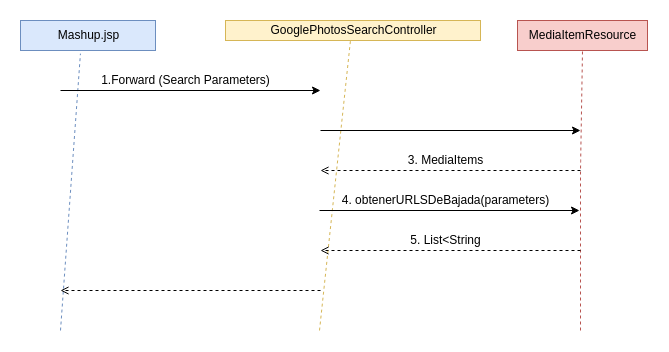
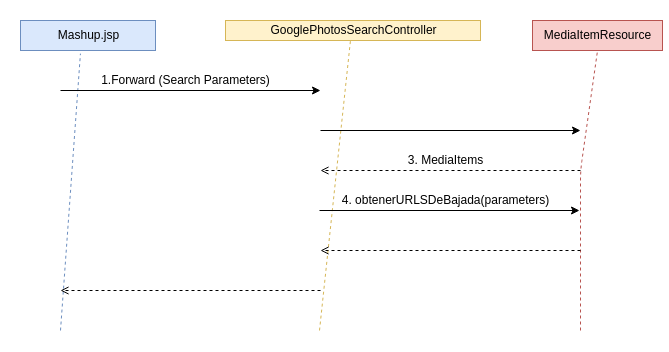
- <mxCell id="4" value="MediaItemResource" style="text;html=1;align=center;verticalAlign=middle;resizable=0;points=[];autosize=1;fillColor=#f8cecc;strokeColor=#b85450;spacing=3;" vertex="1" parent="1"><mxGeometry x="517" y="20" width="130" height="30" as="geometry" /></mxCell>
+ <mxCell id="4" value="MediaItemResource" style="text;html=1;align=center;verticalAlign=middle;resizable=0;points=[];autosize=1;fillColor=#f8cecc;strokeColor=#b85450;spacing=3;" vertex="1" parent="1"><mxGeometry x="532" y="20" width="130" height="30" as="geometry" /></mxCell>
- <mxCell id="17" value="5. List&amp;lt;String" style="text;html=1;align=center;verticalAlign=middle;resizable=0;points=[];autosize=1;" vertex="1" parent="1"><mxGeometry x="400" y="230" width="90" height="20" as="geometry" /></mxCell>
